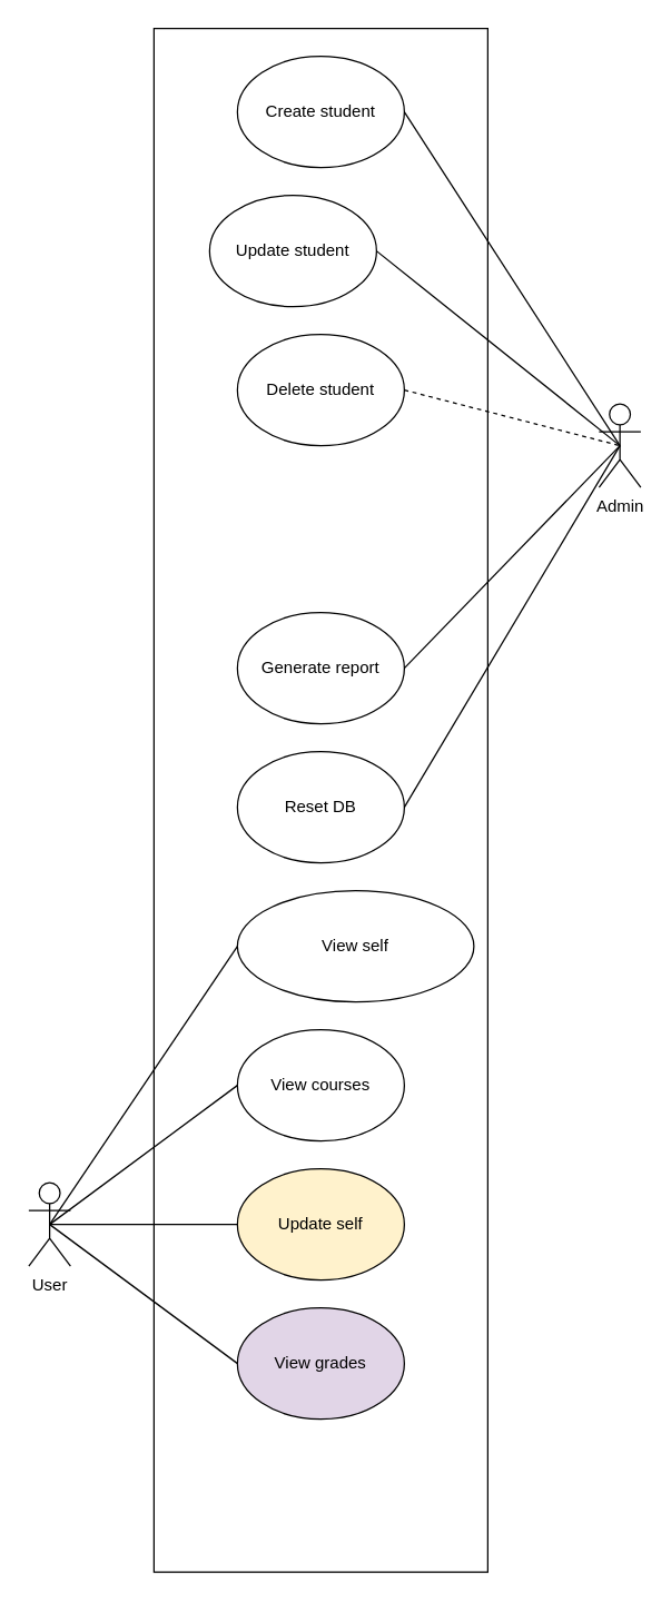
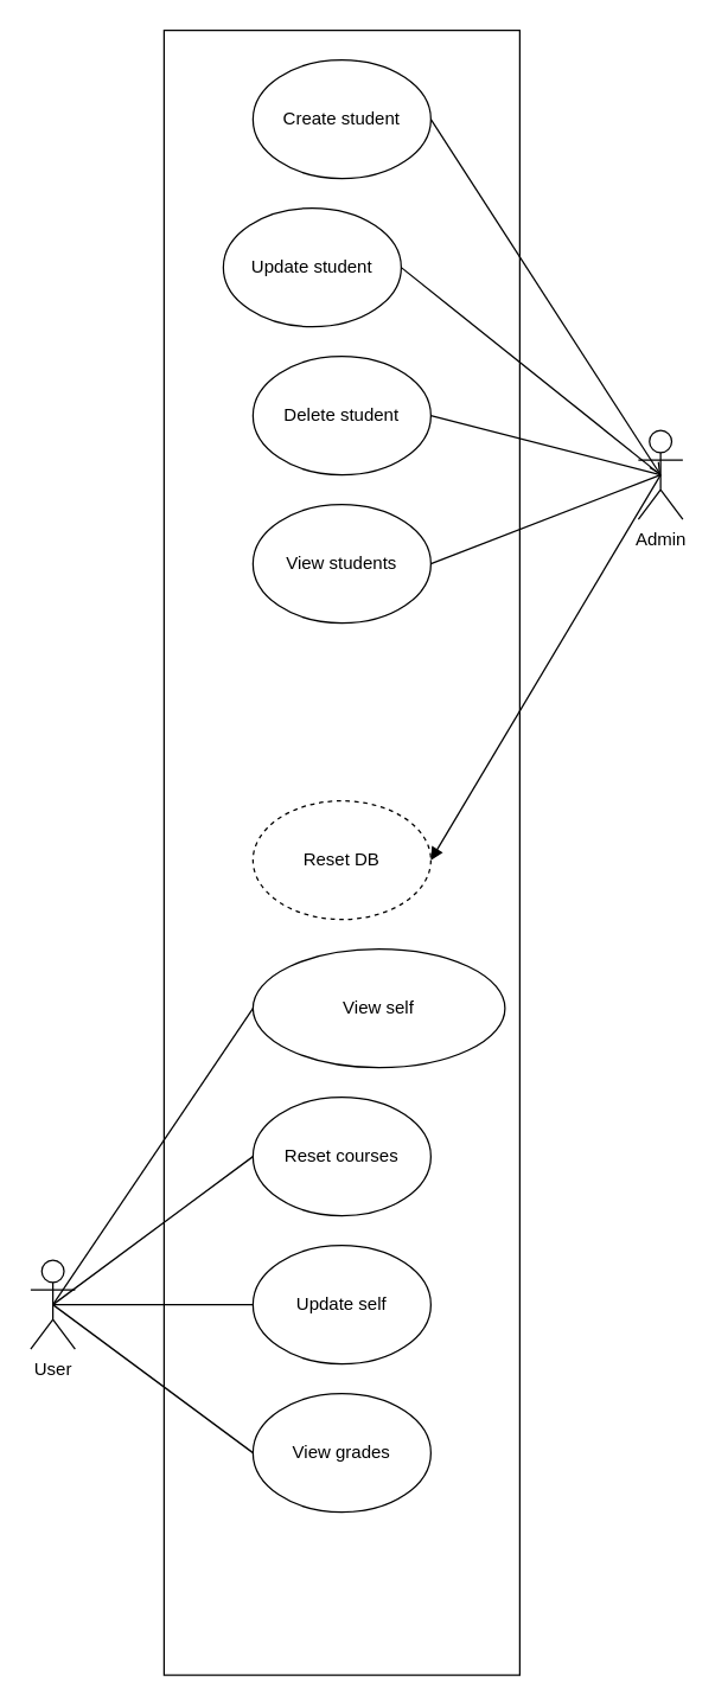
- <mxCell id="16" value="" style="endArrow=none;html=1;entryX=0.5;entryY=0.5;entryDx=0;entryDy=0;entryPerimeter=0;exitX=1;exitY=0.5;exitDx=0;exitDy=0;dashed=1;" parent="1" source="6" target="13" edge="1"><mxGeometry width="50" height="50" relative="1" as="geometry"><mxPoint x="80" y="910" as="sourcePoint" /><mxPoint x="130" y="860" as="targetPoint" /></mxGeometry></mxCell>
+ <mxCell id="16" value="" style="endArrow=none;html=1;entryX=0.5;entryY=0.5;entryDx=0;entryDy=0;entryPerimeter=0;exitX=1;exitY=0.5;exitDx=0;exitDy=0;" parent="1" source="6" target="13" edge="1"><mxGeometry width="50" height="50" relative="1" as="geometry"><mxPoint x="80" y="910" as="sourcePoint" /><mxPoint x="130" y="860" as="targetPoint" /></mxGeometry></mxCell>
- <mxCell id="18" value="" style="endArrow=none;html=1;entryX=0.5;entryY=0.5;entryDx=0;entryDy=0;entryPerimeter=0;exitX=1;exitY=0.5;exitDx=0;exitDy=0;" parent="1" source="4" target="13" edge="1"><mxGeometry width="50" height="50" relative="1" as="geometry"><mxPoint x="80" y="910" as="sourcePoint" /><mxPoint x="130" y="860" as="targetPoint" /></mxGeometry></mxCell>
+ <mxCell id="18" value="" style="endArrow=open;html=1;entryX=0.5;entryY=0.5;entryDx=0;entryDy=0;entryPerimeter=0;exitX=1;exitY=0.5;exitDx=0;exitDy=0;" parent="1" source="4" target="13" edge="1"><mxGeometry width="50" height="50" relative="1" as="geometry"><mxPoint x="80" y="910" as="sourcePoint" /><mxPoint x="130" y="860" as="targetPoint" /></mxGeometry></mxCell>
+ <mxCell id="15" value="" style="endArrow=none;html=1;entryX=0.5;entryY=0.5;entryDx=0;entryDy=0;entryPerimeter=0;exitX=1;exitY=0.5;exitDx=0;exitDy=0;" parent="1" source="7" target="13" edge="1"><mxGeometry width="50" height="50" relative="1" as="geometry"><mxPoint x="80" y="910" as="sourcePoint" /><mxPoint x="130" y="860" as="targetPoint" /></mxGeometry></mxCell>
+ <mxCell id="7" value="View students" style="ellipse;whiteSpace=wrap;html=1;" parent="1" vertex="1"><mxGeometry x="170" y="340" width="120" height="80" as="geometry" /></mxCell>
- <mxCell id="14" value="" style="endArrow=none;html=1;entryX=1;entryY=0.5;entryDx=0;entryDy=0;exitX=0.5;exitY=0.5;exitDx=0;exitDy=0;exitPerimeter=0;" parent="1" source="13" target="10" edge="1"><mxGeometry width="50" height="50" relative="1" as="geometry"><mxPoint x="80" y="910" as="sourcePoint" /><mxPoint x="130" y="860" as="targetPoint" /></mxGeometry></mxCell>
- <mxCell id="10" value="Generate report" style="ellipse;whiteSpace=wrap;html=1;" parent="1" vertex="1"><mxGeometry x="170" y="440" width="120" height="80" as="geometry" /></mxCell>
- <mxCell id="24" value="" style="endArrow=none;html=1;entryX=1;entryY=0.5;entryDx=0;entryDy=0;exitX=0.5;exitY=0.5;exitDx=0;exitDy=0;exitPerimeter=0;" edge="1" parent="1" source="13" target="23"><mxGeometry width="50" height="50" relative="1" as="geometry"><mxPoint x="530" y="480" as="sourcePoint" /><mxPoint x="300" y="490" as="targetPoint" /></mxGeometry></mxCell>
+ <mxCell id="24" value="" style="endArrow=block;html=1;entryX=1;entryY=0.5;entryDx=0;entryDy=0;exitX=0.5;exitY=0.5;exitDx=0;exitDy=0;exitPerimeter=0;" edge="1" parent="1" source="13" target="23"><mxGeometry width="50" height="50" relative="1" as="geometry"><mxPoint x="530" y="480" as="sourcePoint" /><mxPoint x="300" y="490" as="targetPoint" /></mxGeometry></mxCell>
- <mxCell id="23" value="Reset DB" style="ellipse;whiteSpace=wrap;html=1;" vertex="1" parent="1"><mxGeometry x="170" y="540" width="120" height="80" as="geometry" /></mxCell>
+ <mxCell id="23" value="Reset DB" style="ellipse;whiteSpace=wrap;html=1;dashed=1;" vertex="1" parent="1"><mxGeometry x="170" y="540" width="120" height="80" as="geometry" /></mxCell>
- <mxCell id="8" value="View courses" style="ellipse;whiteSpace=wrap;html=1;" parent="1" vertex="1"><mxGeometry x="170" y="740" width="120" height="80" as="geometry" /></mxCell>
+ <mxCell id="8" value="Reset courses" style="ellipse;whiteSpace=wrap;html=1;" parent="1" vertex="1"><mxGeometry x="170" y="740" width="120" height="80" as="geometry" /></mxCell>
- <mxCell id="20" value="Update self" style="ellipse;whiteSpace=wrap;html=1;fillColor=#fff2cc;" vertex="1" parent="1"><mxGeometry x="170" y="840" width="120" height="80" as="geometry" /></mxCell>
+ <mxCell id="20" value="Update self" style="ellipse;whiteSpace=wrap;html=1;" vertex="1" parent="1"><mxGeometry x="170" y="840" width="120" height="80" as="geometry" /></mxCell>
- <mxCell id="9" value="View grades" style="ellipse;whiteSpace=wrap;html=1;fillColor=#e1d5e7;" parent="1" vertex="1"><mxGeometry x="170" y="940" width="120" height="80" as="geometry" /></mxCell>
+ <mxCell id="9" value="View grades" style="ellipse;whiteSpace=wrap;html=1;" parent="1" vertex="1"><mxGeometry x="170" y="940" width="120" height="80" as="geometry" /></mxCell>
